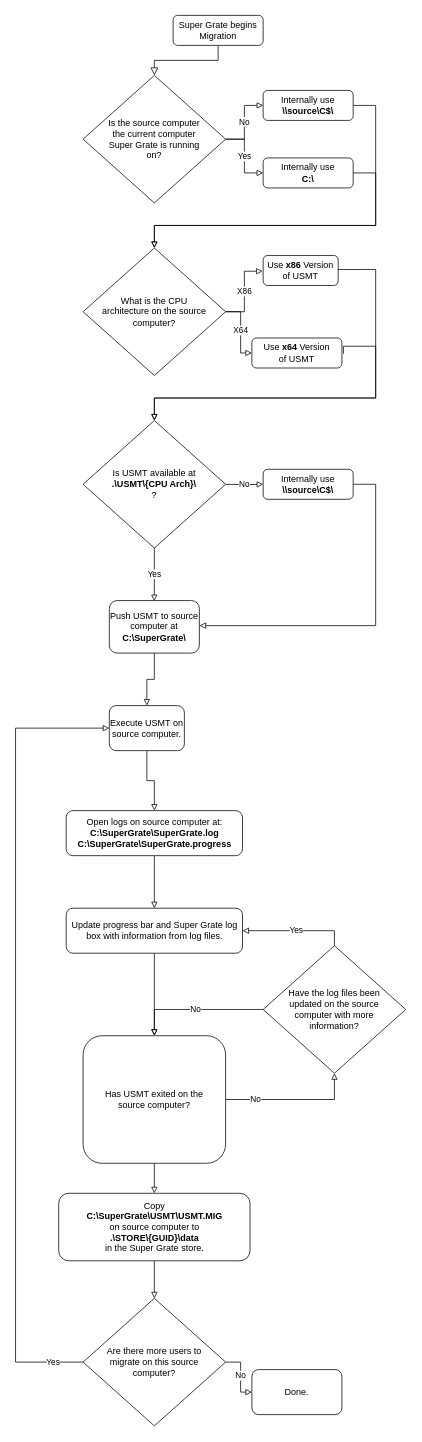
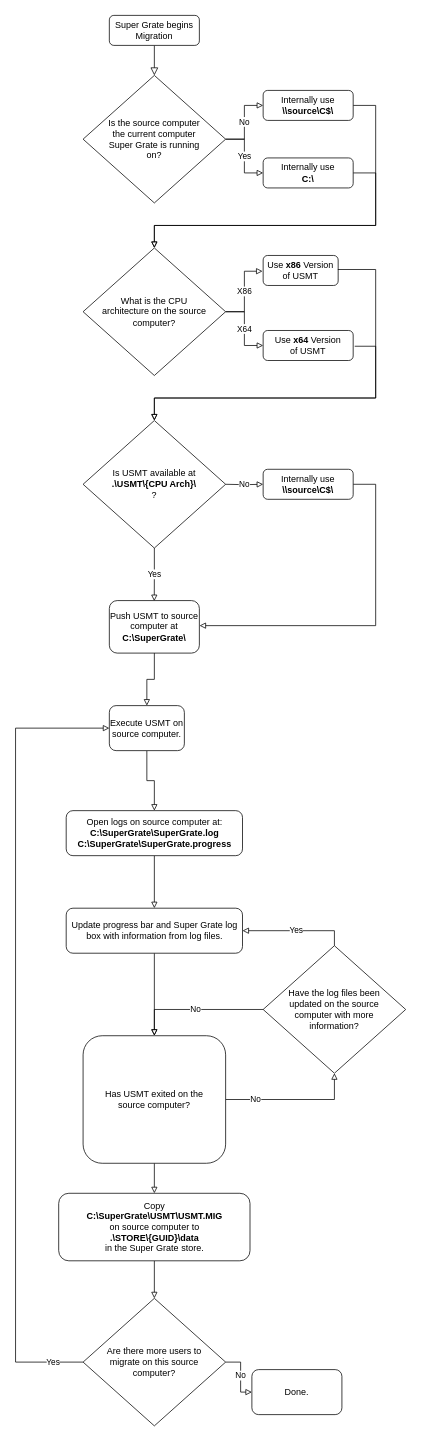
- <mxCell id="3" value="Super Grate begins Migration" style="rounded=1;whiteSpace=wrap;html=1;fontSize=12;glass=0;strokeWidth=1;shadow=0;" parent="1" vertex="1"><mxGeometry x="230" y="20" width="120" height="40" as="geometry" /></mxCell>
+ <mxCell id="3" value="Super Grate begins Migration" style="rounded=1;whiteSpace=wrap;html=1;fontSize=12;glass=0;strokeWidth=1;shadow=0;" parent="1" vertex="1"><mxGeometry x="145" y="20" width="120" height="40" as="geometry" /></mxCell>
- <mxCell id="15" value="&lt;span style=&quot;white-space: normal&quot;&gt;Use &lt;b&gt;x64&lt;/b&gt; Version&lt;/span&gt;&lt;br style=&quot;white-space: normal&quot;&gt;&lt;span style=&quot;white-space: normal&quot;&gt;of USMT&lt;/span&gt;" style="rounded=1;whiteSpace=wrap;html=1;fontColor=#000000;" vertex="1" parent="1"><mxGeometry x="335" y="450" width="120" height="40" as="geometry" /></mxCell>
+ <mxCell id="15" value="&lt;span style=&quot;white-space: normal&quot;&gt;Use &lt;b&gt;x64&lt;/b&gt; Version&lt;/span&gt;&lt;br style=&quot;white-space: normal&quot;&gt;&lt;span style=&quot;white-space: normal&quot;&gt;of USMT&lt;/span&gt;" style="rounded=1;whiteSpace=wrap;html=1;fontColor=#000000;" vertex="1" parent="1"><mxGeometry x="350" y="440" width="120" height="40" as="geometry" /></mxCell>
